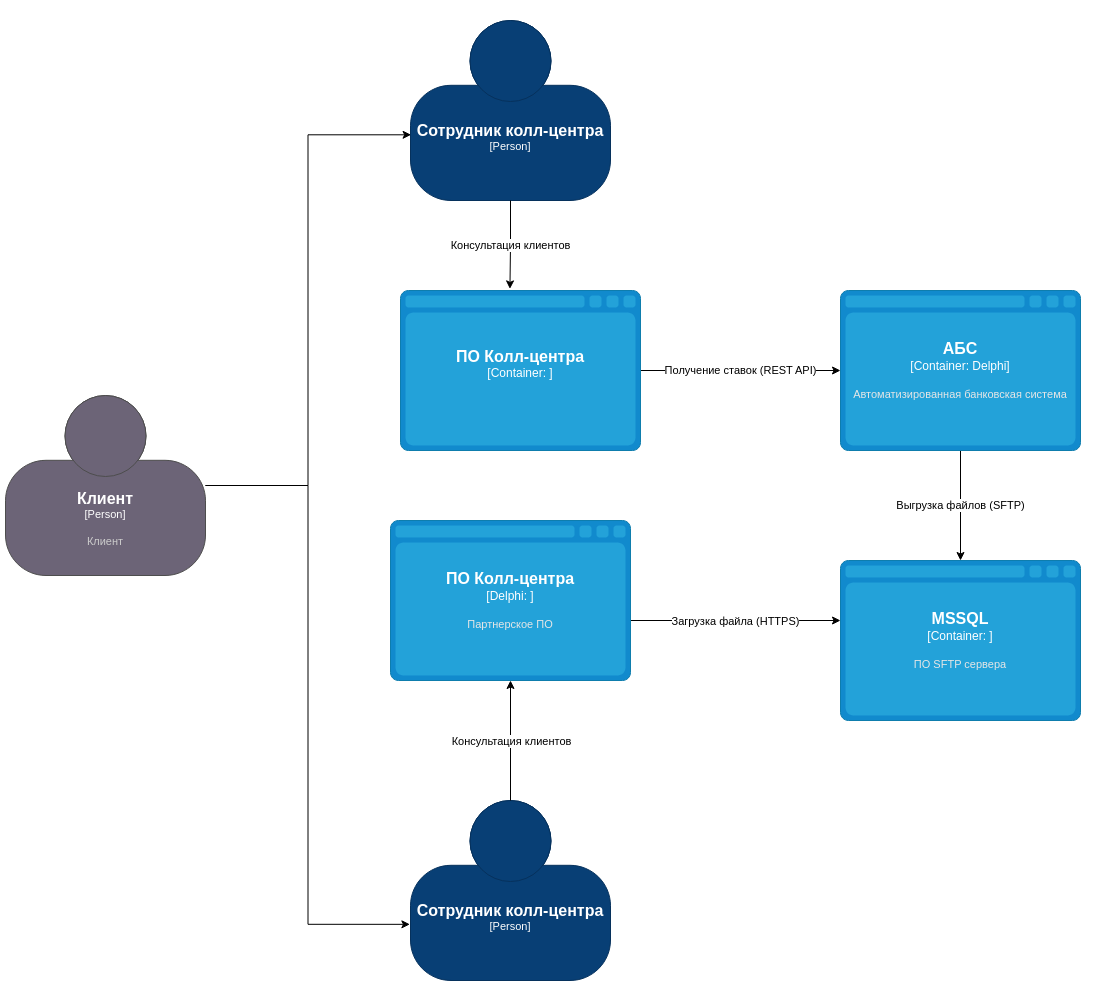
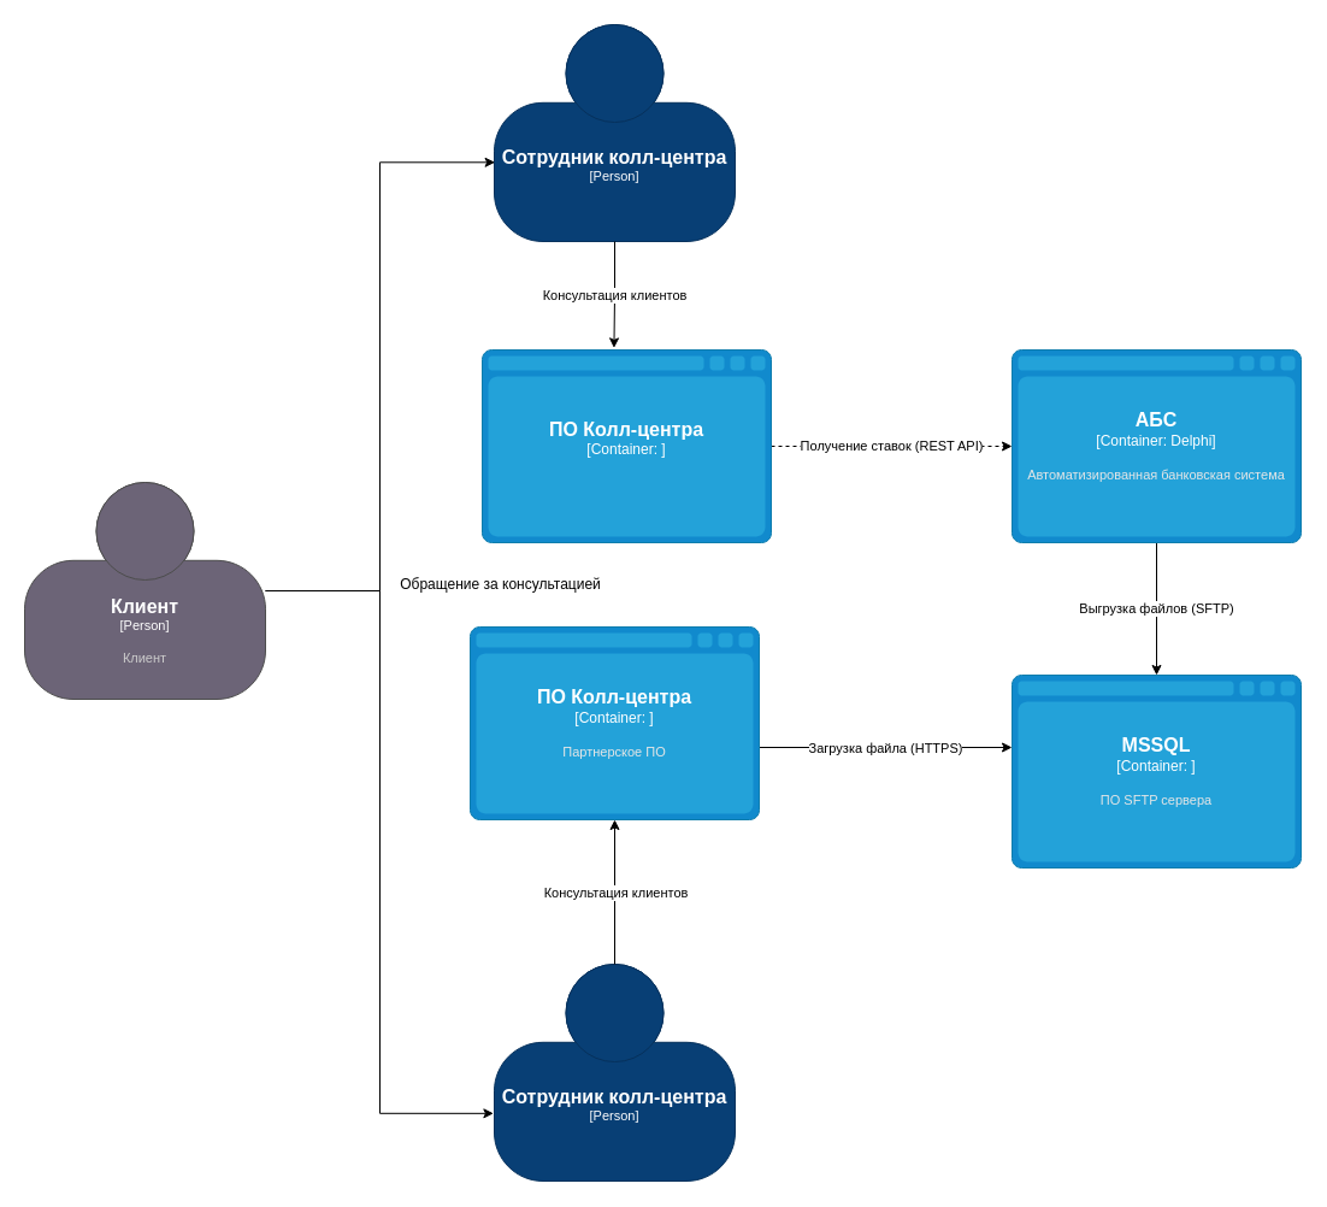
- <mxCell id="4" value="Получение ставок (REST API)" style="edgeStyle=orthogonalEdgeStyle;rounded=0;orthogonalLoop=1;jettySize=auto;html=1;entryX=0;entryY=0.5;entryDx=0;entryDy=0;entryPerimeter=0;exitX=1;exitY=0.5;exitDx=0;exitDy=0;exitPerimeter=0;" edge="1" parent="1" source="13" target="14"><mxGeometry relative="1" as="geometry"><mxPoint x="630" y="410" as="sourcePoint" /><mxPoint x="790" y="410" as="targetPoint" /></mxGeometry></mxCell>
+ <mxCell id="4" value="Получение ставок (REST API)" style="edgeStyle=orthogonalEdgeStyle;rounded=0;orthogonalLoop=1;jettySize=auto;html=1;entryX=0;entryY=0.5;entryDx=0;entryDy=0;entryPerimeter=0;exitX=1;exitY=0.5;exitDx=0;exitDy=0;exitPerimeter=0;dashed=1;" edge="1" parent="1" source="13" target="14"><mxGeometry relative="1" as="geometry"><mxPoint x="630" y="410" as="sourcePoint" /><mxPoint x="790" y="410" as="targetPoint" /></mxGeometry></mxCell>
- <mxCell id="3" value="&lt;font style=&quot;font-size: 16px&quot;&gt;&lt;b&gt;Клиент&lt;/b&gt;&lt;/font&gt;&lt;div&gt;[Person]&lt;/div&gt;&lt;br&gt;&lt;div&gt;&lt;font style=&quot;font-size: 11px&quot;&gt;&lt;font color=&quot;#cccccc&quot;&gt;Клиент&lt;/font&gt;&lt;/div&gt;" style="html=1;fontSize=11;dashed=0;whiteSpace=wrap;fillColor=#6C6477;strokeColor=#4D4D4D;fontColor=#ffffff;shape=mxgraph.c4.person2;align=center;metaEdit=1;points=[[0.5,0,0],[1,0.5,0],[1,0.75,0],[0.75,1,0],[0.5,1,0],[0.25,1,0],[0,0.75,0],[0,0.5,0]];resizable=0;" vertex="1" parent="1"><mxGeometry x="5" y="395" width="200" height="180" as="geometry" /></mxCell>
+ <mxCell id="3" value="&lt;font style=&quot;font-size: 16px&quot;&gt;&lt;b&gt;Клиент&lt;/b&gt;&lt;/font&gt;&lt;div&gt;[Person]&lt;/div&gt;&lt;br&gt;&lt;div&gt;&lt;font style=&quot;font-size: 11px&quot;&gt;&lt;font color=&quot;#cccccc&quot;&gt;Клиент&lt;/font&gt;&lt;/div&gt;" style="html=1;fontSize=11;dashed=0;whiteSpace=wrap;fillColor=#6C6477;strokeColor=#4D4D4D;fontColor=#ffffff;shape=mxgraph.c4.person2;align=center;metaEdit=1;points=[[0.5,0,0],[1,0.5,0],[1,0.75,0],[0.75,1,0],[0.5,1,0],[0.25,1,0],[0,0.75,0],[0,0.5,0]];resizable=0;" vertex="1" parent="1"><mxGeometry x="20" y="400" width="200" height="180" as="geometry" /></mxCell>
+ <mxCell id="12" value="Обращение за консультацией" style="text;html=1;align=center;verticalAlign=middle;resizable=0;points=[];autosize=1;strokeColor=none;fillColor=none;" vertex="1" parent="1"><mxGeometry x="320" y="470" width="190" height="30" as="geometry" /></mxCell>
- <mxCell id="15" value="&lt;font style=&quot;font-size: 16px&quot;&gt;&lt;b&gt;ПО Колл-центра&lt;/b&gt;&lt;/font&gt;&lt;div&gt;[Delphi:&amp;nbsp;]&lt;/div&gt;&lt;br&gt;&lt;div&gt;&lt;font style=&quot;font-size: 11px&quot;&gt;&lt;font color=&quot;#E6E6E6&quot;&gt;Партнерское ПО&lt;/font&gt;&lt;/div&gt;" style="shape=mxgraph.c4.webBrowserContainer2;whiteSpace=wrap;html=1;boundedLbl=1;rounded=0;labelBackgroundColor=none;strokeColor=#118ACD;fillColor=#23A2D9;strokeColor=#118ACD;strokeColor2=#0E7DAD;fontSize=12;fontColor=#ffffff;align=center;metaEdit=1;points=[[0.5,0,0],[1,0.25,0],[1,0.5,0],[1,0.75,0],[0.5,1,0],[0,0.75,0],[0,0.5,0],[0,0.25,0]];resizable=0;" vertex="1" parent="1"><mxGeometry x="390" y="520" width="240" height="160" as="geometry" /></mxCell>
+ <mxCell id="15" value="&lt;font style=&quot;font-size: 16px&quot;&gt;&lt;b&gt;ПО Колл-центра&lt;/b&gt;&lt;/font&gt;&lt;div&gt;[Container:&amp;nbsp;]&lt;/div&gt;&lt;br&gt;&lt;div&gt;&lt;font style=&quot;font-size: 11px&quot;&gt;&lt;font color=&quot;#E6E6E6&quot;&gt;Партнерское ПО&lt;/font&gt;&lt;/div&gt;" style="shape=mxgraph.c4.webBrowserContainer2;whiteSpace=wrap;html=1;boundedLbl=1;rounded=0;labelBackgroundColor=none;strokeColor=#118ACD;fillColor=#23A2D9;strokeColor=#118ACD;strokeColor2=#0E7DAD;fontSize=12;fontColor=#ffffff;align=center;metaEdit=1;points=[[0.5,0,0],[1,0.25,0],[1,0.5,0],[1,0.75,0],[0.5,1,0],[0,0.75,0],[0,0.5,0],[0,0.25,0]];resizable=0;" vertex="1" parent="1"><mxGeometry x="390" y="520" width="240" height="160" as="geometry" /></mxCell>
